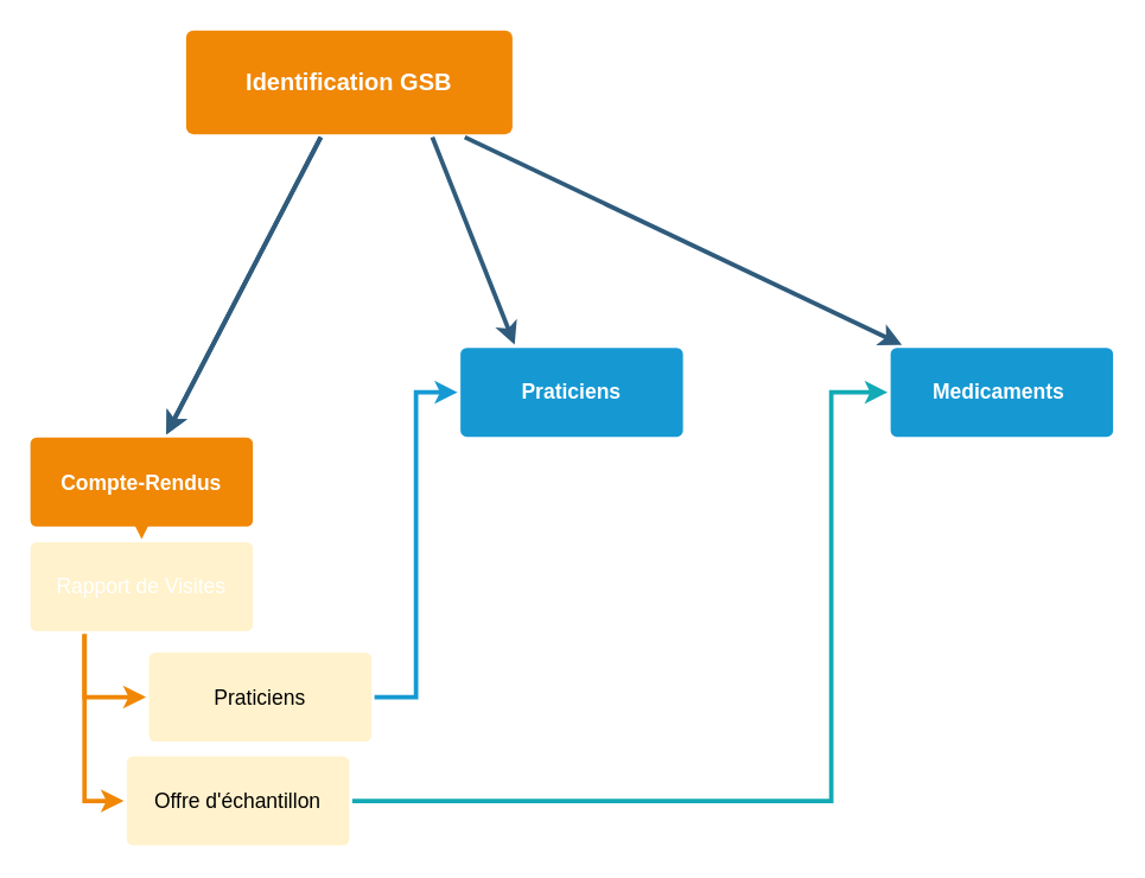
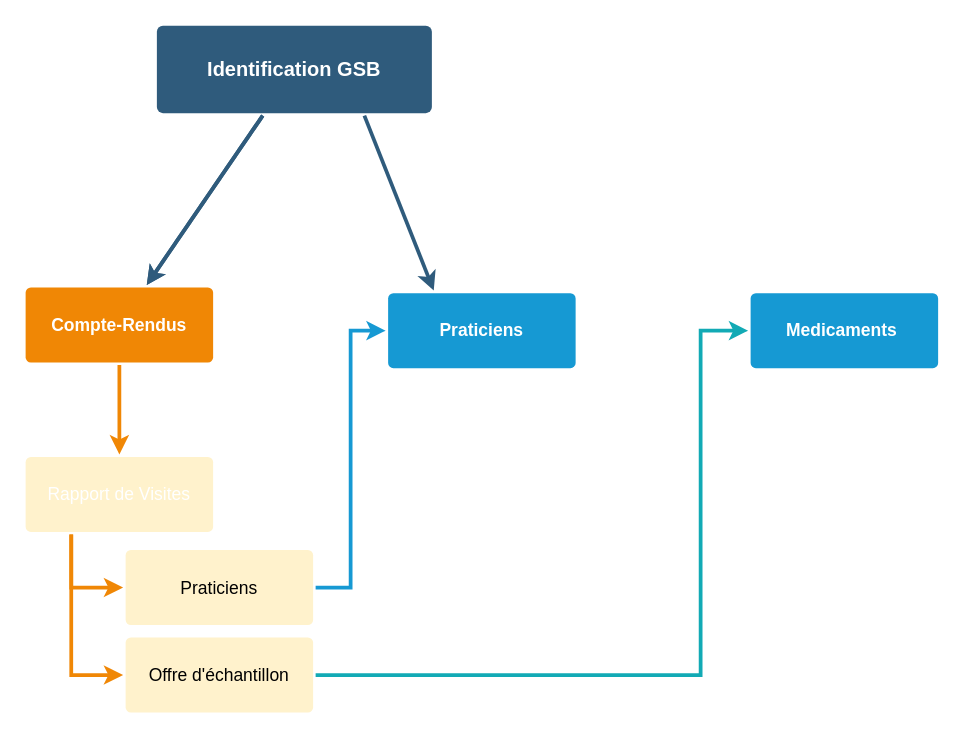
- <mxCell id="4" value="Identification GSB" style="rounded=1;whiteSpace=wrap;html=1;shadow=0;labelBackgroundColor=none;strokeColor=none;strokeWidth=3;fillColor=#f08705;fontFamily=Helvetica;fontSize=16;fontColor=#FFFFFF;align=center;fontStyle=1;spacing=5;arcSize=7;perimeterSpacing=2;" parent="1" vertex="1"><mxGeometry x="125" y="20" width="220" height="70" as="geometry" /></mxCell>
+ <mxCell id="4" value="Identification GSB" style="rounded=1;whiteSpace=wrap;html=1;shadow=0;labelBackgroundColor=none;strokeColor=none;strokeWidth=3;fillColor=#2F5B7C;fontFamily=Helvetica;fontSize=16;fontColor=#FFFFFF;align=center;fontStyle=1;spacing=5;arcSize=7;perimeterSpacing=2;" parent="1" vertex="1"><mxGeometry x="125" y="20" width="220" height="70" as="geometry" /></mxCell>
- <mxCell id="3" value="" style="edgeStyle=none;rounded=0;jumpStyle=none;html=1;shadow=0;labelBackgroundColor=none;startArrow=none;startFill=0;endArrow=classic;endFill=1;jettySize=auto;orthogonalLoop=1;strokeColor=#2F5B7C;strokeWidth=3;fontFamily=Helvetica;fontSize=16;fontColor=#23445D;spacing=5;" parent="1" source="4" target="10" edge="1"><mxGeometry relative="1" as="geometry" /></mxCell>
- <mxCell id="11" value="Compte-Rendus" style="rounded=1;whiteSpace=wrap;html=1;shadow=0;labelBackgroundColor=none;strokeColor=none;strokeWidth=3;fillColor=#F08705;fontFamily=Helvetica;fontSize=14;fontColor=#FFFFFF;align=center;spacing=5;fontStyle=1;arcSize=7;perimeterSpacing=2;" parent="1" vertex="1"><mxGeometry x="20" y="294.5" width="150" height="60" as="geometry" /></mxCell>
+ <mxCell id="11" value="Compte-Rendus" style="rounded=1;whiteSpace=wrap;html=1;shadow=0;labelBackgroundColor=none;strokeColor=none;strokeWidth=3;fillColor=#F08705;fontFamily=Helvetica;fontSize=14;fontColor=#FFFFFF;align=center;spacing=5;fontStyle=1;arcSize=7;perimeterSpacing=2;" parent="1" vertex="1"><mxGeometry x="20" y="229.5" width="150" height="60" as="geometry" /></mxCell>
- <mxCell id="17" value="Offre d'échantillon" style="rounded=1;whiteSpace=wrap;html=1;shadow=0;labelBackgroundColor=none;strokeWidth=3;fillColor=#fff2cc;fontFamily=Helvetica;fontSize=14;align=center;spacing=5;arcSize=7;perimeterSpacing=2;strokeColor=none;" vertex="1" parent="1"><mxGeometry x="85" y="509.5" width="150" height="60" as="geometry" /></mxCell>
+ <mxCell id="17" value="Offre d'échantillon" style="rounded=1;whiteSpace=wrap;html=1;shadow=0;labelBackgroundColor=none;strokeWidth=3;fillColor=#fff2cc;fontFamily=Helvetica;fontSize=14;align=center;spacing=5;arcSize=7;perimeterSpacing=2;strokeColor=none;" vertex="1" parent="1"><mxGeometry x="100" y="509.5" width="150" height="60" as="geometry" /></mxCell>
